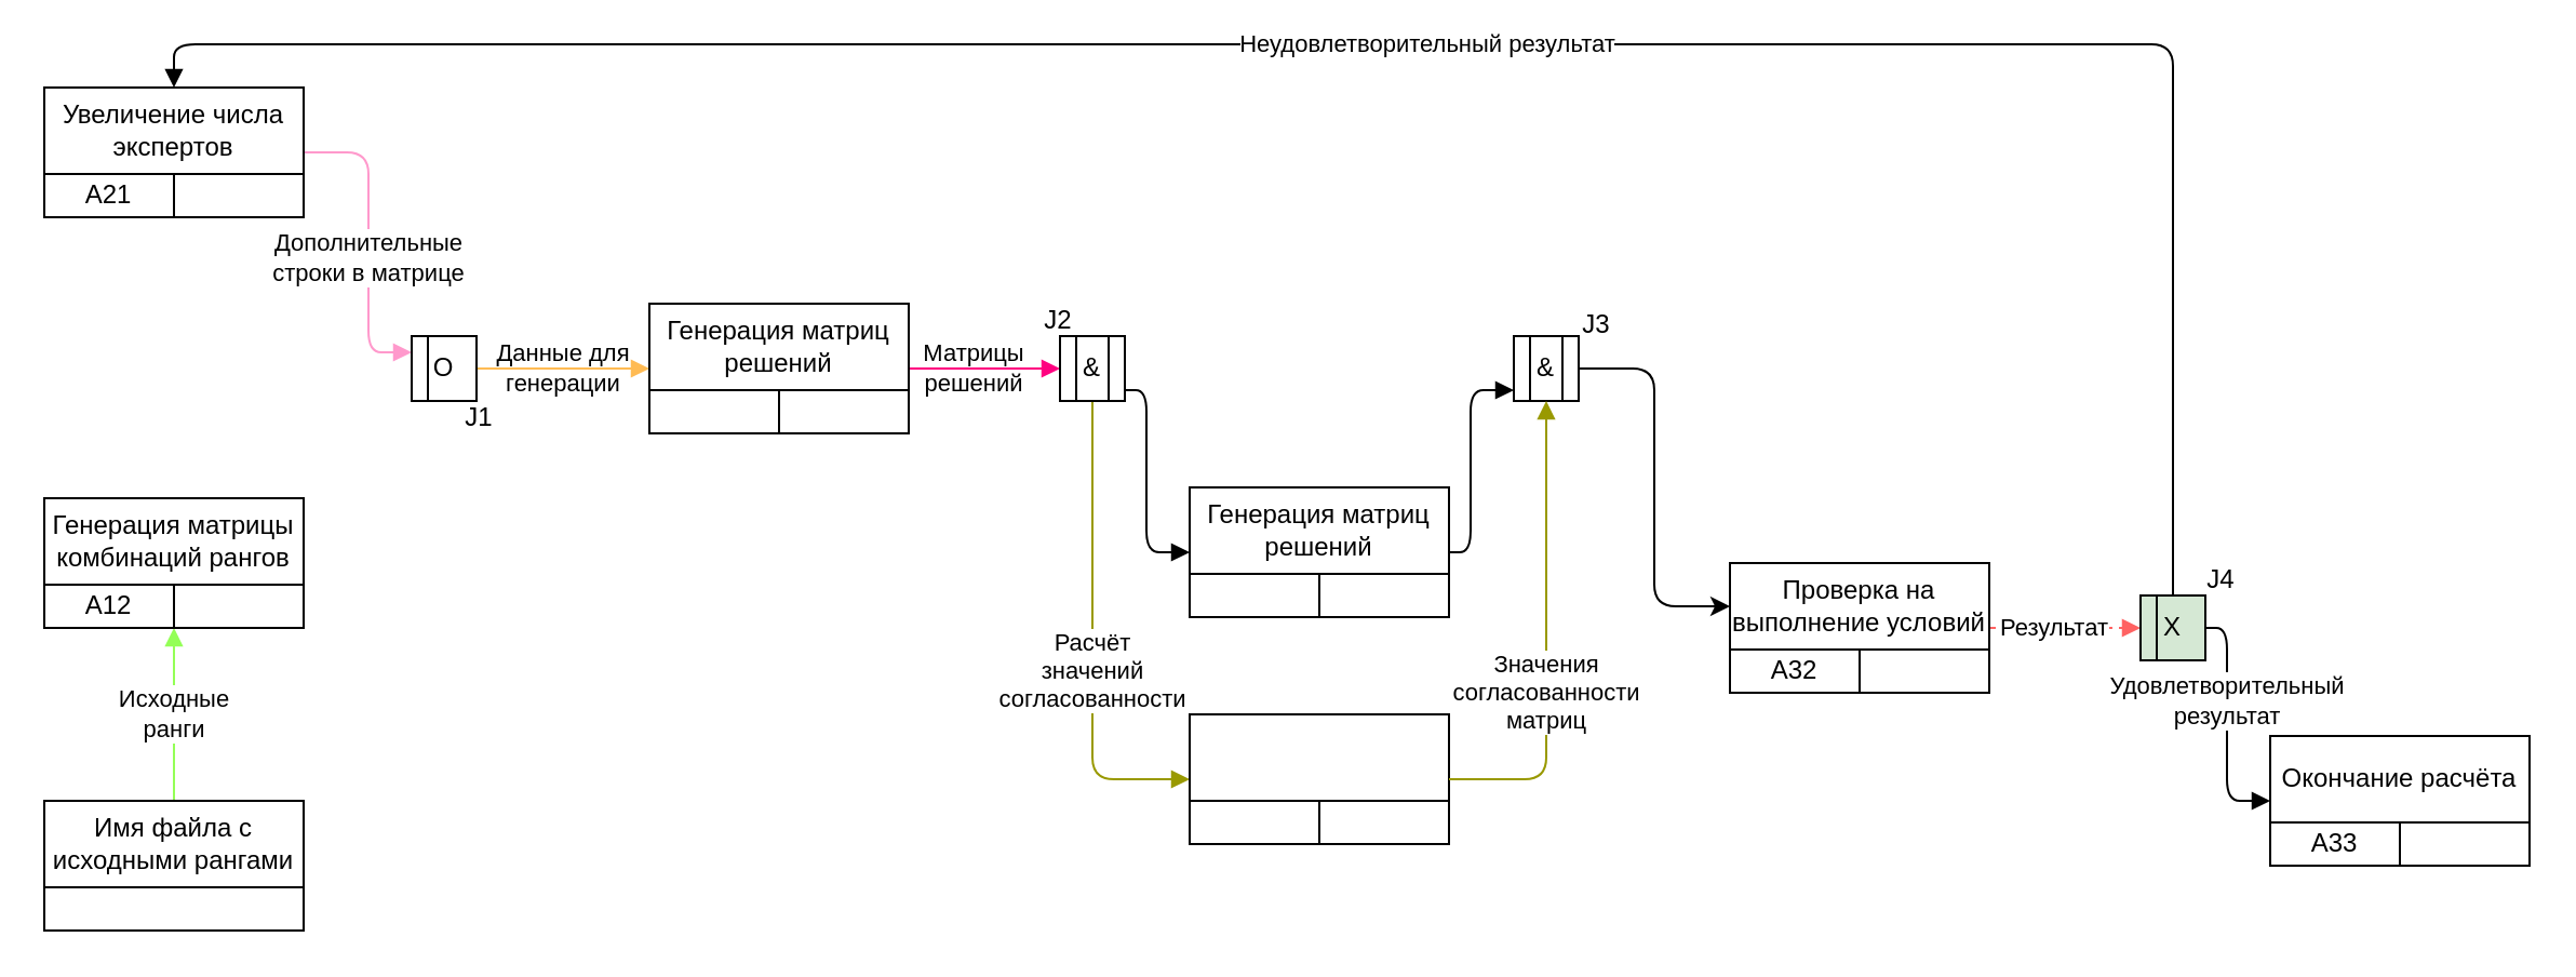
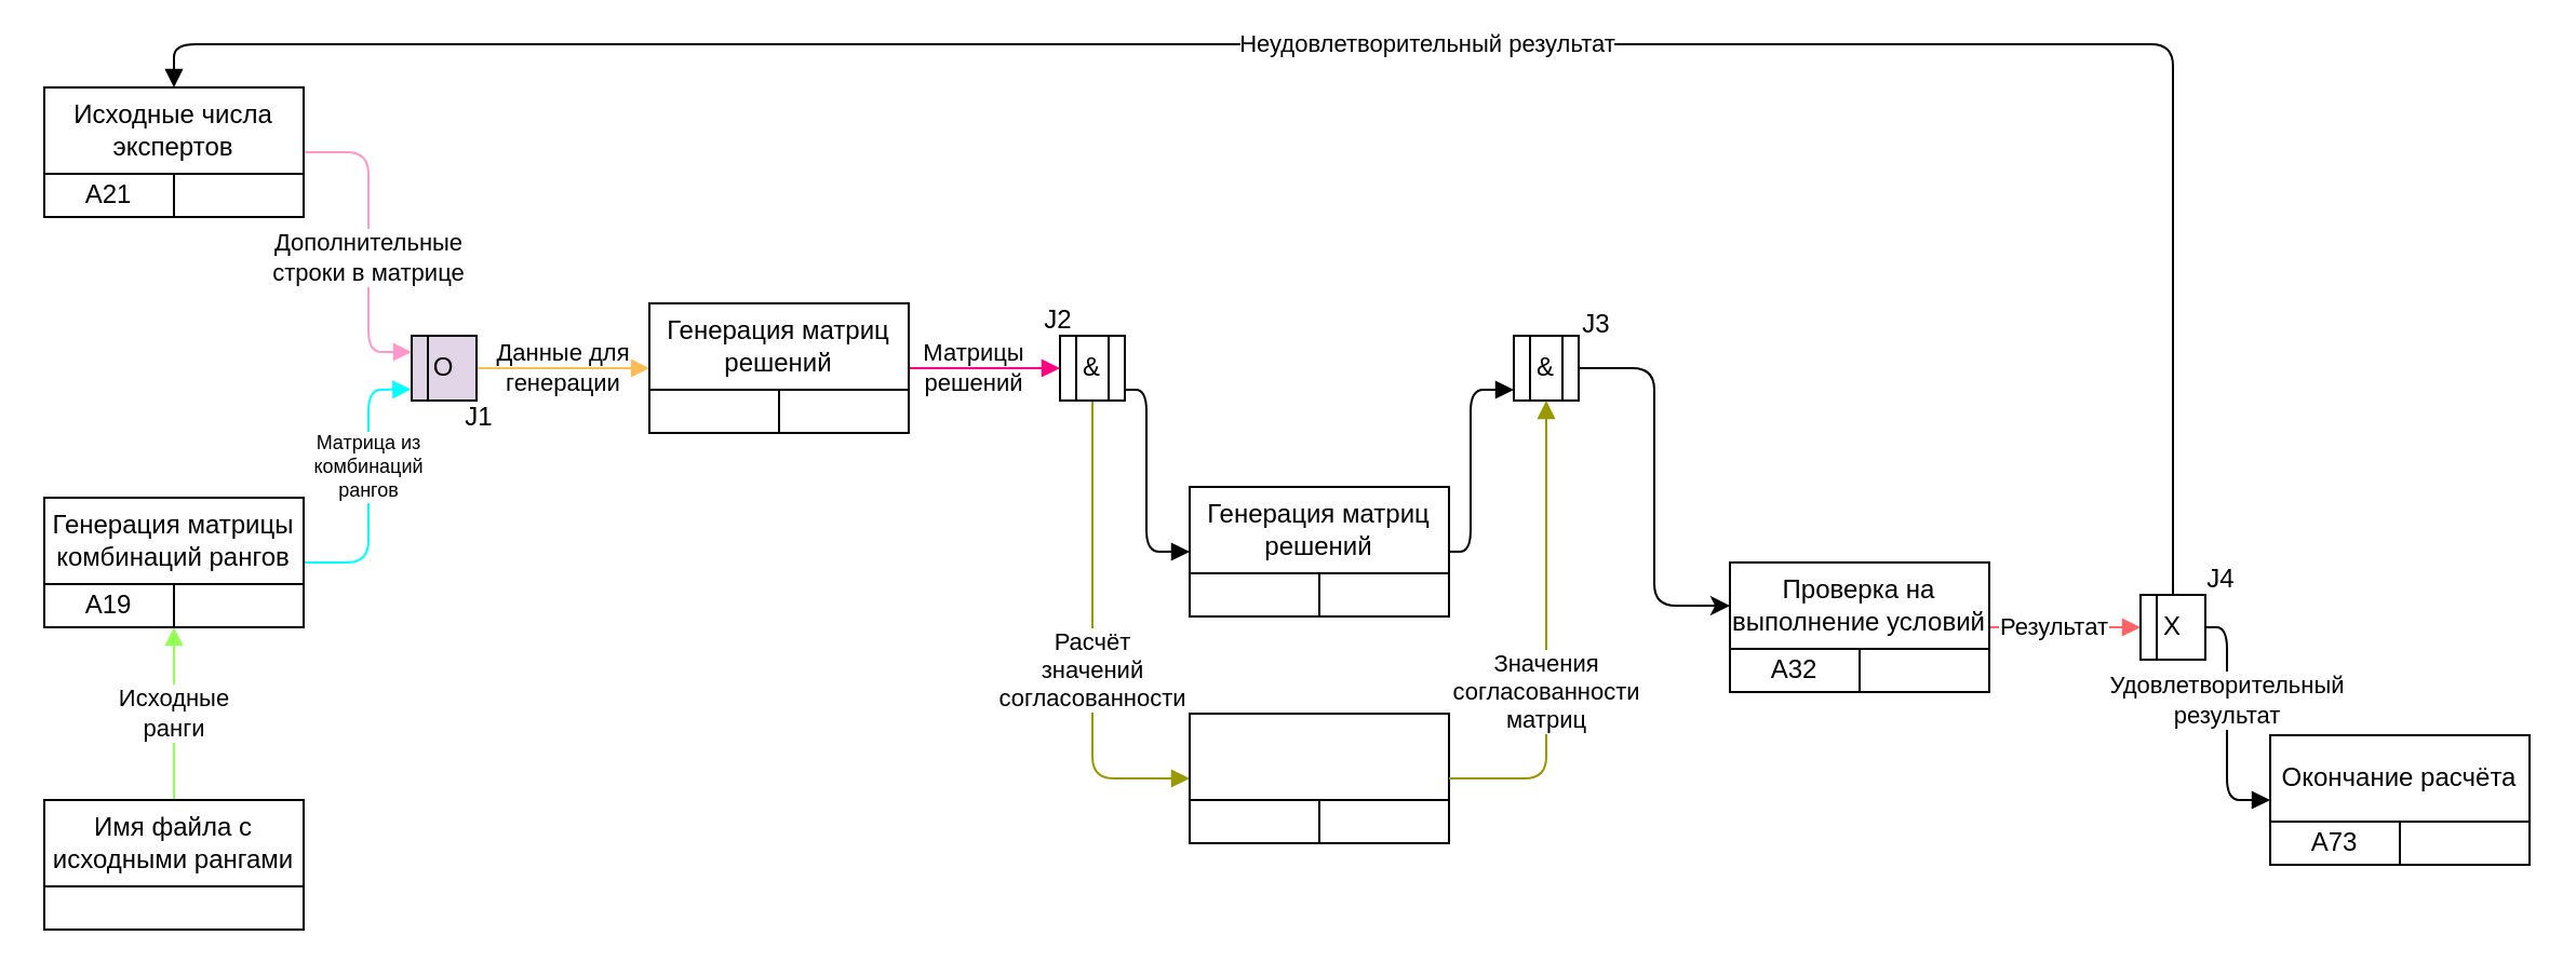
- <mxCell id="18" value="Увеличение числа экспертов" style="text;html=1;strokeColor=none;fillColor=none;align=center;verticalAlign=middle;whiteSpace=wrap;rounded=0;" parent="13" vertex="1"><mxGeometry width="120" height="40" as="geometry" /></mxCell>
+ <mxCell id="18" value="Исходные числа экспертов" style="text;html=1;strokeColor=none;fillColor=none;align=center;verticalAlign=middle;whiteSpace=wrap;rounded=0;" parent="13" vertex="1"><mxGeometry width="120" height="40" as="geometry" /></mxCell>
- <mxCell id="19" value="O" style="rounded=0;whiteSpace=wrap;html=1;" parent="1" vertex="1"><mxGeometry x="190" y="155" width="30" height="30" as="geometry" /></mxCell>
+ <mxCell id="19" value="O" style="rounded=0;whiteSpace=wrap;html=1;fillColor=#e1d5e7;" parent="1" vertex="1"><mxGeometry x="190" y="155" width="30" height="30" as="geometry" /></mxCell>
+ <mxCell id="7" value="&lt;div style=&quot;font-size: 9px;&quot;&gt;Матрица из&lt;/div&gt;&lt;div style=&quot;font-size: 9px;&quot;&gt;комбинаций&lt;/div&gt;&lt;div style=&quot;font-size: 9px;&quot;&gt;рангов&lt;/div&gt;" style="endArrow=block;html=1;rounded=1;exitX=1;exitY=0.75;exitDx=0;exitDy=0;entryX=-0.01;entryY=0.828;entryDx=0;entryDy=0;endFill=1;strokeColor=#00FFFF;fontSize=9;entryPerimeter=0;" parent="1" source="25" target="19" edge="1"><mxGeometry x="0.144" width="50" height="50" relative="1" as="geometry"><mxPoint x="200" y="210" as="sourcePoint" /><mxPoint x="250" y="160" as="targetPoint" /><Array as="points"><mxPoint x="170" y="260" /><mxPoint x="170" y="180" /></Array><mxPoint as="offset" /></mxGeometry></mxCell>
- <mxCell id="24" value="А12" style="text;html=1;strokeColor=none;fillColor=none;align=center;verticalAlign=middle;whiteSpace=wrap;rounded=0;" parent="20" vertex="1"><mxGeometry y="40" width="60" height="20" as="geometry" /></mxCell>
+ <mxCell id="24" value="А19" style="text;html=1;strokeColor=none;fillColor=none;align=center;verticalAlign=middle;whiteSpace=wrap;rounded=0;" parent="20" vertex="1"><mxGeometry y="40" width="60" height="20" as="geometry" /></mxCell>
- <mxCell id="3" value="Результат" style="edgeStyle=orthogonalEdgeStyle;rounded=0;orthogonalLoop=1;jettySize=auto;html=1;exitX=1;exitY=0.75;exitDx=0;exitDy=0;entryX=0;entryY=0.5;entryDx=0;entryDy=0;endArrow=block;endFill=1;strokeColor=#FF6363;dashed=1;" parent="1" source="32" target="35" edge="1"><mxGeometry x="-0.143" relative="1" as="geometry"><mxPoint as="offset" /></mxGeometry></mxCell>
+ <mxCell id="3" value="Результат" style="edgeStyle=orthogonalEdgeStyle;rounded=0;orthogonalLoop=1;jettySize=auto;html=1;exitX=1;exitY=0.75;exitDx=0;exitDy=0;entryX=0;entryY=0.5;entryDx=0;entryDy=0;endArrow=block;endFill=1;strokeColor=#FF6363;" parent="1" source="32" target="35" edge="1"><mxGeometry x="-0.143" relative="1" as="geometry"><mxPoint as="offset" /></mxGeometry></mxCell>
- <mxCell id="35" value="X" style="rounded=0;whiteSpace=wrap;html=1;fillColor=#d5e8d4;" parent="1" vertex="1"><mxGeometry x="990" y="275" width="30" height="30" as="geometry" /></mxCell>
+ <mxCell id="35" value="X" style="rounded=0;whiteSpace=wrap;html=1;" parent="1" vertex="1"><mxGeometry x="990" y="275" width="30" height="30" as="geometry" /></mxCell>
- <mxCell id="41" value="А33" style="text;html=1;strokeColor=none;fillColor=none;align=center;verticalAlign=middle;whiteSpace=wrap;rounded=0;" parent="37" vertex="1"><mxGeometry y="40" width="60" height="20" as="geometry" /></mxCell>
+ <mxCell id="41" value="А73" style="text;html=1;strokeColor=none;fillColor=none;align=center;verticalAlign=middle;whiteSpace=wrap;rounded=0;" parent="37" vertex="1"><mxGeometry y="40" width="60" height="20" as="geometry" /></mxCell>
